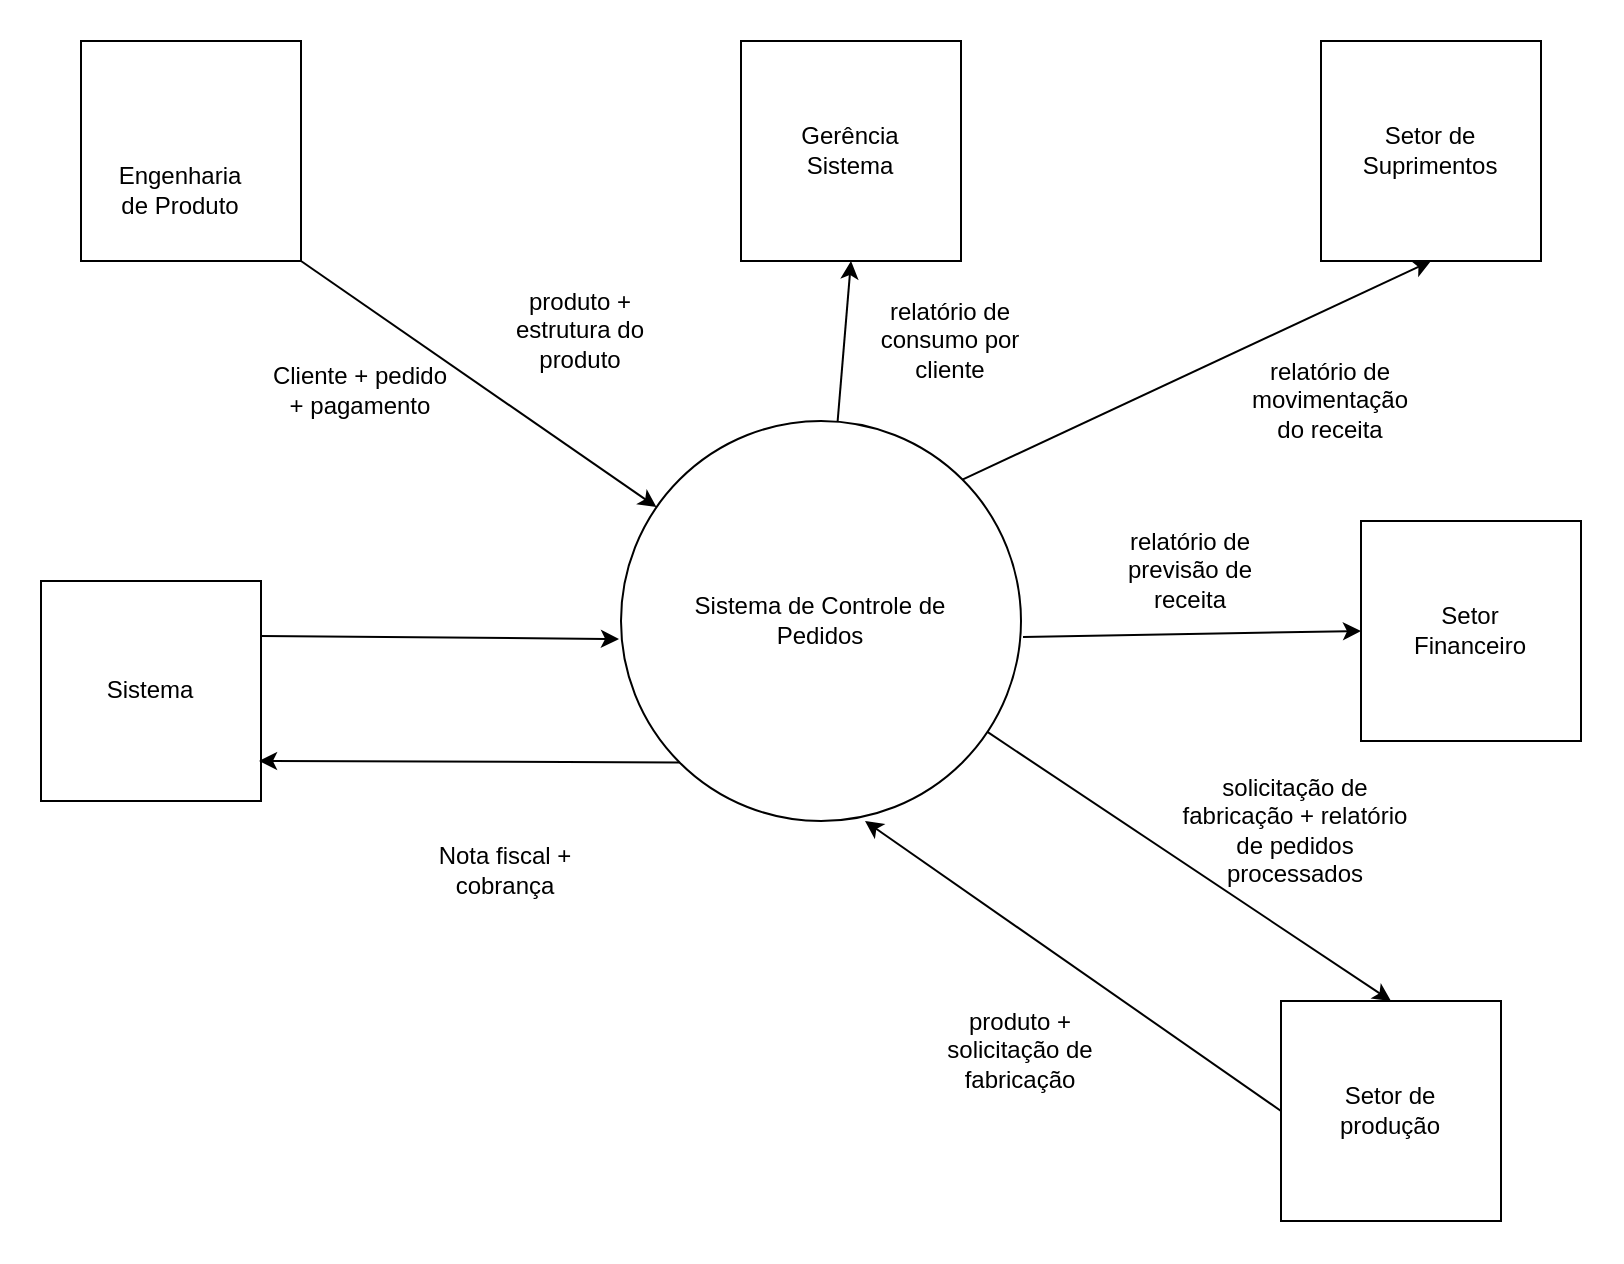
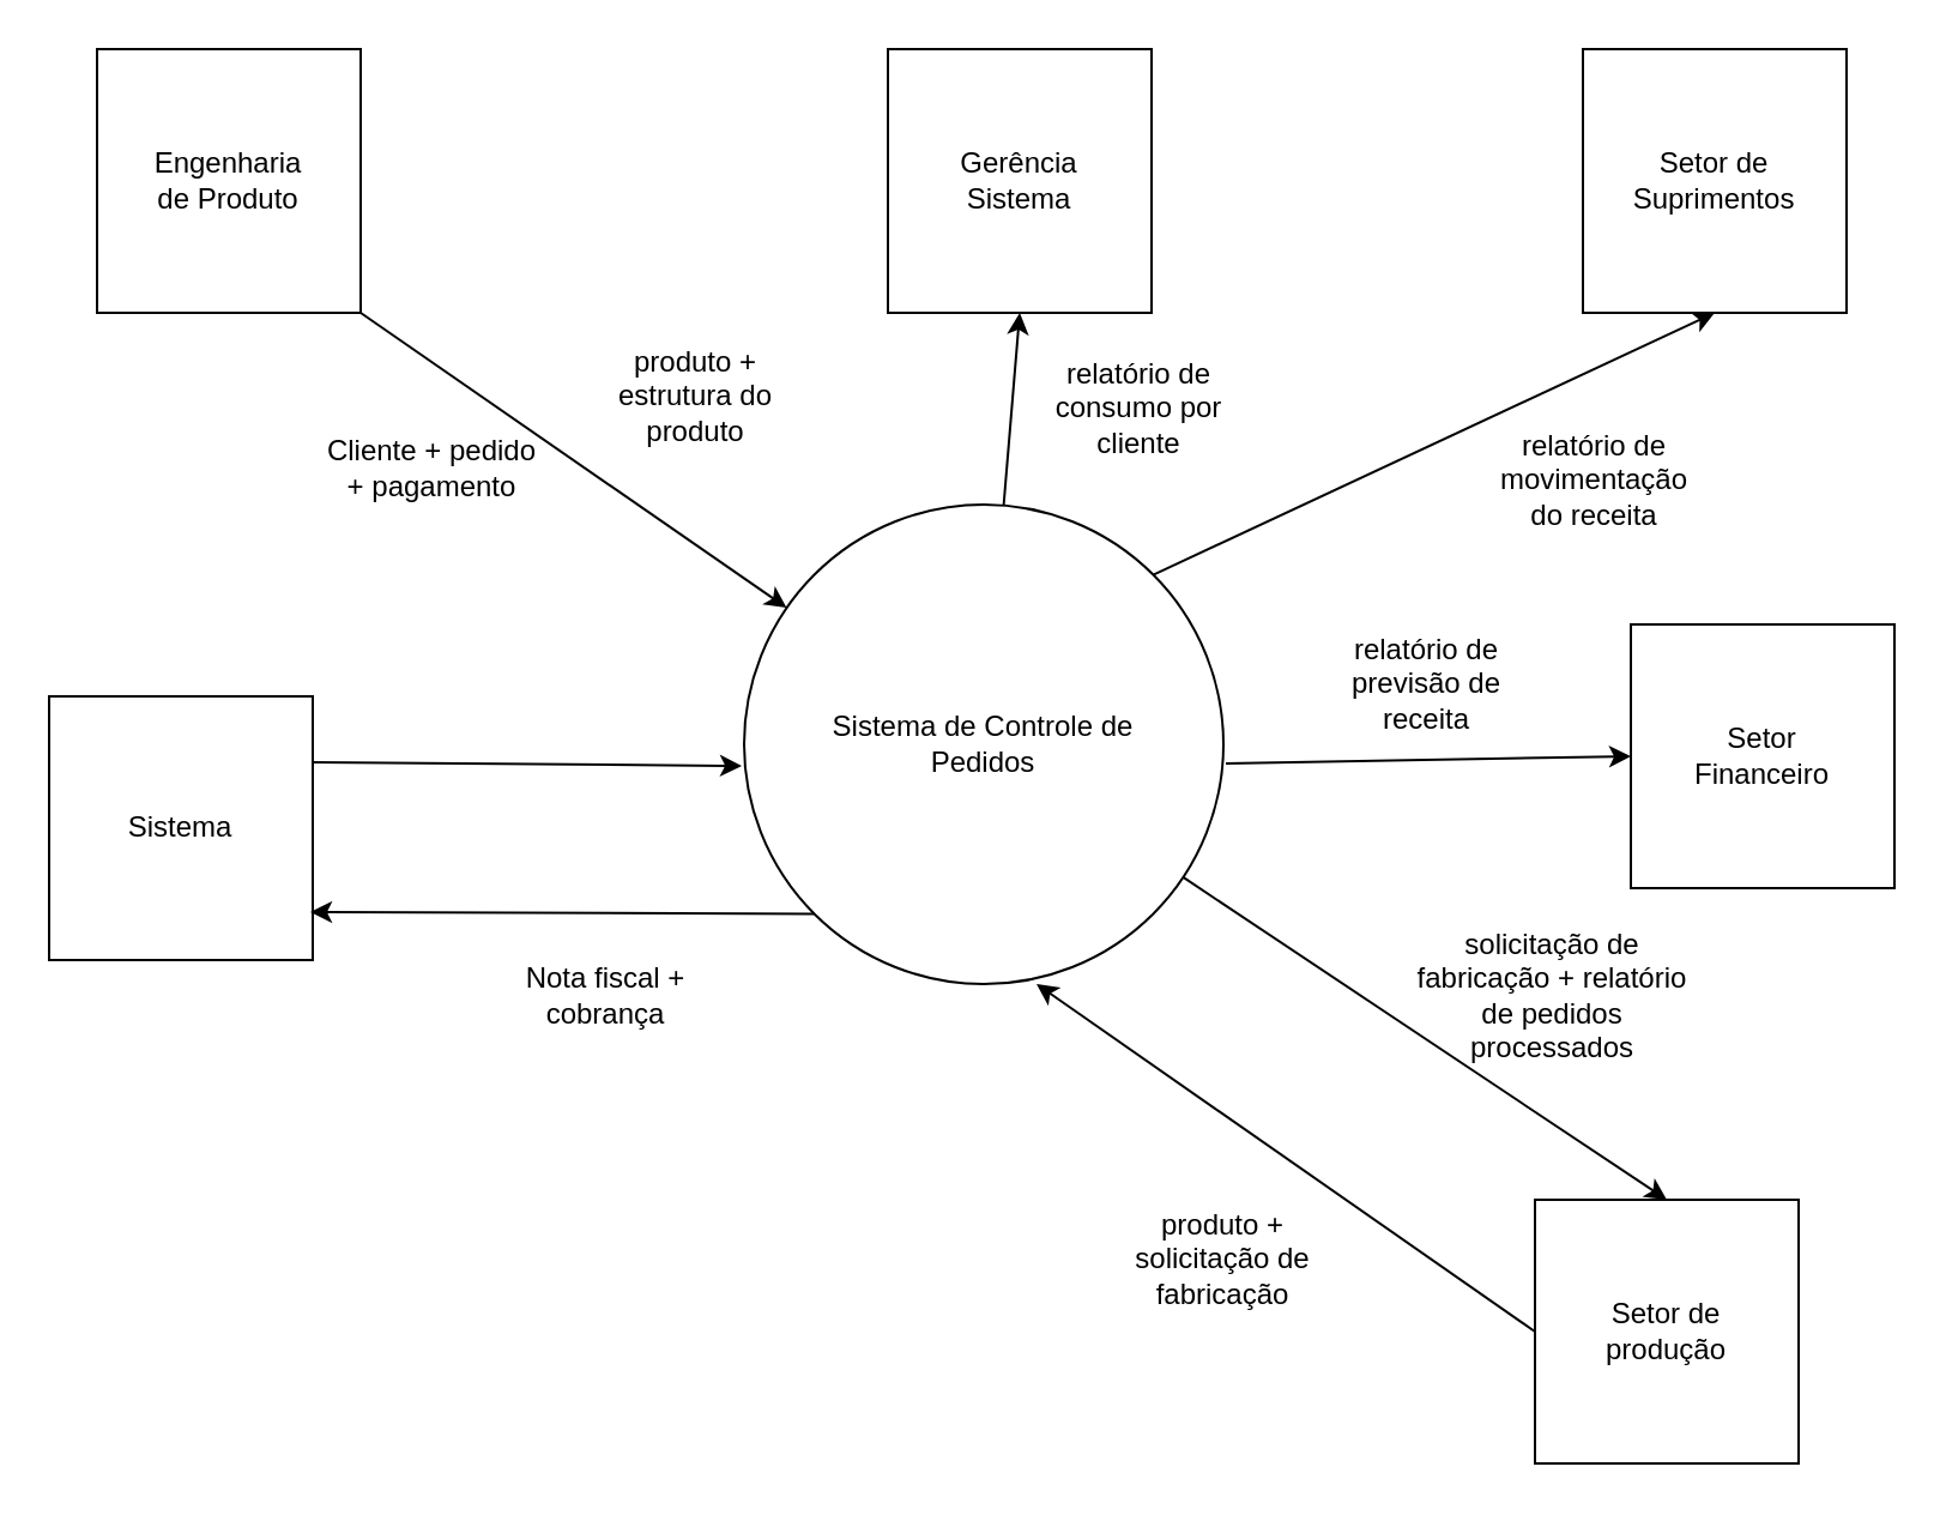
- <mxCell id="18" value="Engenharia de Produto" style="text;html=1;strokeColor=none;fillColor=none;align=center;verticalAlign=middle;whiteSpace=wrap;rounded=0;" vertex="1" parent="1"><mxGeometry x="60" y="80" width="60" height="30" as="geometry" /></mxCell>
+ <mxCell id="18" value="Engenharia de Produto" style="text;html=1;strokeColor=none;fillColor=none;align=center;verticalAlign=middle;whiteSpace=wrap;rounded=0;" vertex="1" parent="1"><mxGeometry x="65" y="60" width="60" height="30" as="geometry" /></mxCell>
- <mxCell id="25" value="Nota fiscal + cobrança" style="text;html=1;strokeColor=none;fillColor=none;align=center;verticalAlign=middle;whiteSpace=wrap;rounded=0;" vertex="1" parent="1"><mxGeometry x="205" y="420" width="95" height="30" as="geometry" /></mxCell>
+ <mxCell id="25" value="Nota fiscal + cobrança" style="text;html=1;strokeColor=none;fillColor=none;align=center;verticalAlign=middle;whiteSpace=wrap;rounded=0;" vertex="1" parent="1"><mxGeometry x="205" y="400" width="95" height="30" as="geometry" /></mxCell>
